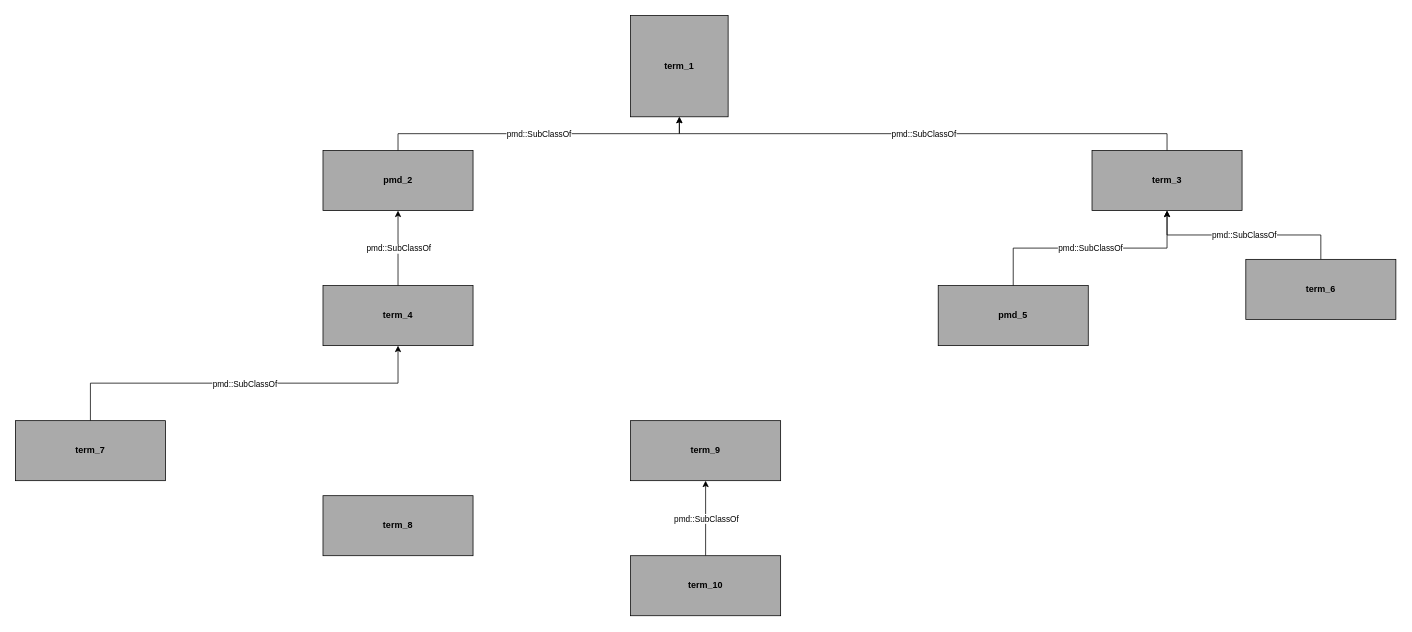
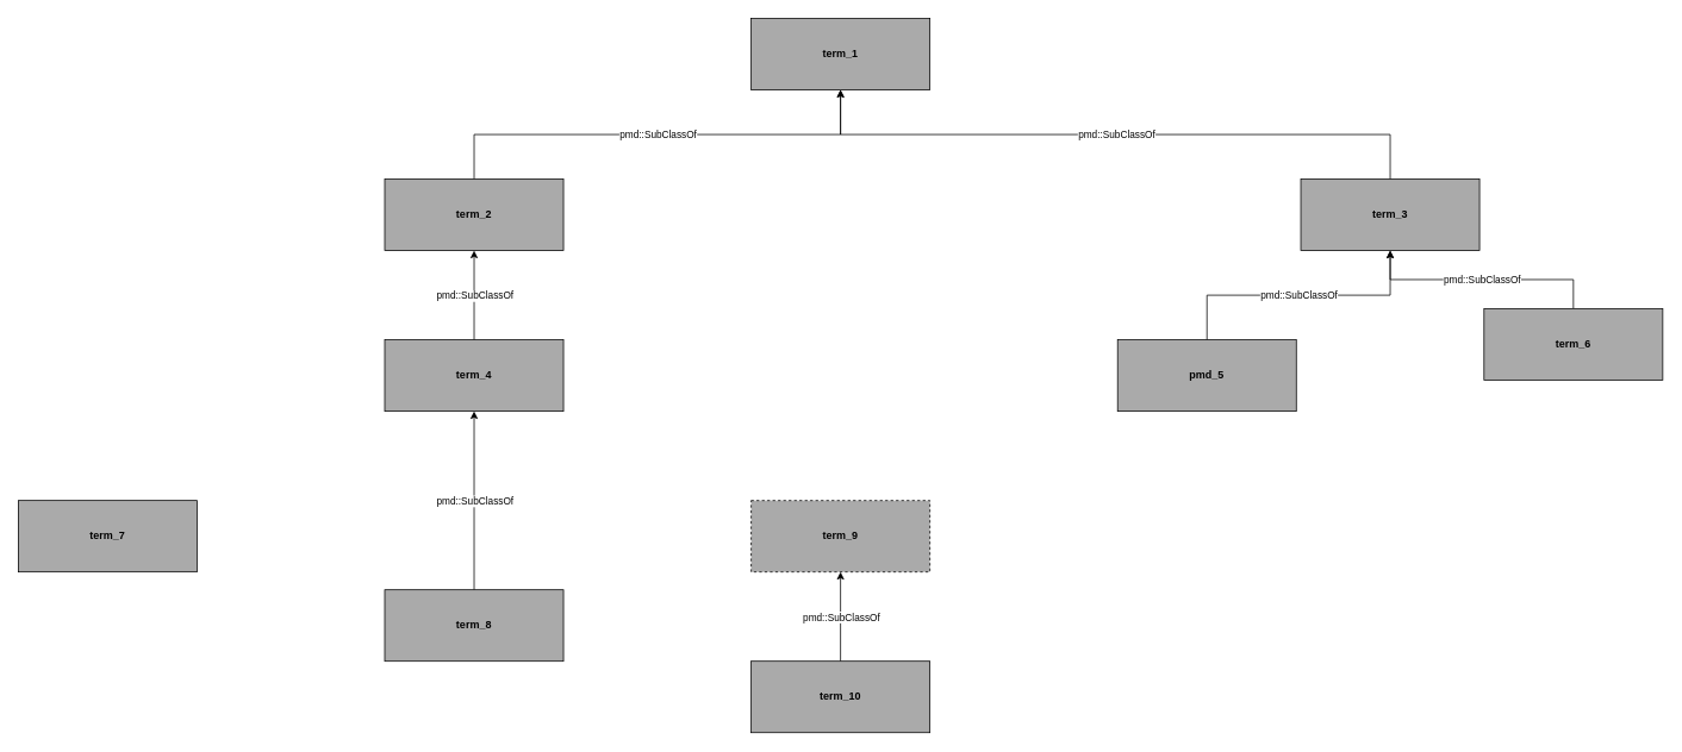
- <mxCell id="18" value="term_1" style="rounded=0;whiteSpace=wrap;html=1;fillColor=#aaaaaa;strokeColor=#000000;fontStyle=1;" parent="1" vertex="1"><mxGeometry x="840" y="20" width="130" height="135" as="geometry" /></mxCell>
+ <mxCell id="18" value="term_1" style="rounded=0;whiteSpace=wrap;html=1;fillColor=#aaaaaa;strokeColor=#000000;fontStyle=1;" parent="1" vertex="1"><mxGeometry x="840" y="20" width="200" height="80" as="geometry" /></mxCell>
- <mxCell id="19" value="pmd_2" style="rounded=0;whiteSpace=wrap;html=1;fillColor=#aaaaaa;strokeColor=#000000;fontStyle=1;" parent="1" vertex="1"><mxGeometry x="430" y="200" width="200" height="80" as="geometry" /></mxCell>
+ <mxCell id="19" value="term_2" style="rounded=0;whiteSpace=wrap;html=1;fillColor=#aaaaaa;strokeColor=#000000;fontStyle=1;" parent="1" vertex="1"><mxGeometry x="430" y="200" width="200" height="80" as="geometry" /></mxCell>
- <mxCell id="12" style="edgeStyle=orthogonalEdgeStyle;rounded=0;orthogonalLoop=1;jettySize=auto;html=1;exitX=0.5;exitY=1;exitDx=0;exitDy=0;entryX=0.5;entryY=0;entryDx=0;entryDy=0;startArrow=classic;endArrow=none;curved=0;dashed=0" edge="1" parent="1" source="21" target="24"><mxGeometry relative="1" as="geometry" /></mxCell>
- <mxCell id="13" value="pmd::SubClassOf" style="edgeLabel;html=1;align=center;verticalAlign=middle;resizable=0;points=[];" vertex="1" connectable="0" parent="12"><mxGeometry x="0" y="0" relative="1" as="geometry"><mxPoint as="offset" /></mxGeometry></mxCell>
+ <mxCell id="14" style="edgeStyle=orthogonalEdgeStyle;rounded=0;orthogonalLoop=1;jettySize=auto;html=1;exitX=0.5;exitY=1;exitDx=0;exitDy=0;entryX=0.5;entryY=0;entryDx=0;entryDy=0;startArrow=classic;endArrow=none;curved=0;dashed=0" edge="1" parent="1" source="21" target="25"><mxGeometry relative="1" as="geometry" /></mxCell>
+ <mxCell id="15" value="pmd::SubClassOf" style="edgeLabel;html=1;align=center;verticalAlign=middle;resizable=0;points=[];" vertex="1" connectable="0" parent="14"><mxGeometry x="0" y="0" relative="1" as="geometry"><mxPoint as="offset" /></mxGeometry></mxCell>
- <mxCell id="26" value="term_9" style="rounded=0;whiteSpace=wrap;html=1;fillColor=#aaaaaa;strokeColor=#000000;fontStyle=1;" parent="1" vertex="1"><mxGeometry x="840" y="560" width="200" height="80" as="geometry" /></mxCell>
+ <mxCell id="26" value="term_9" style="rounded=0;whiteSpace=wrap;html=1;fillColor=#aaaaaa;strokeColor=#000000;fontStyle=1;dashed=1;" parent="1" vertex="1"><mxGeometry x="840" y="560" width="200" height="80" as="geometry" /></mxCell>
